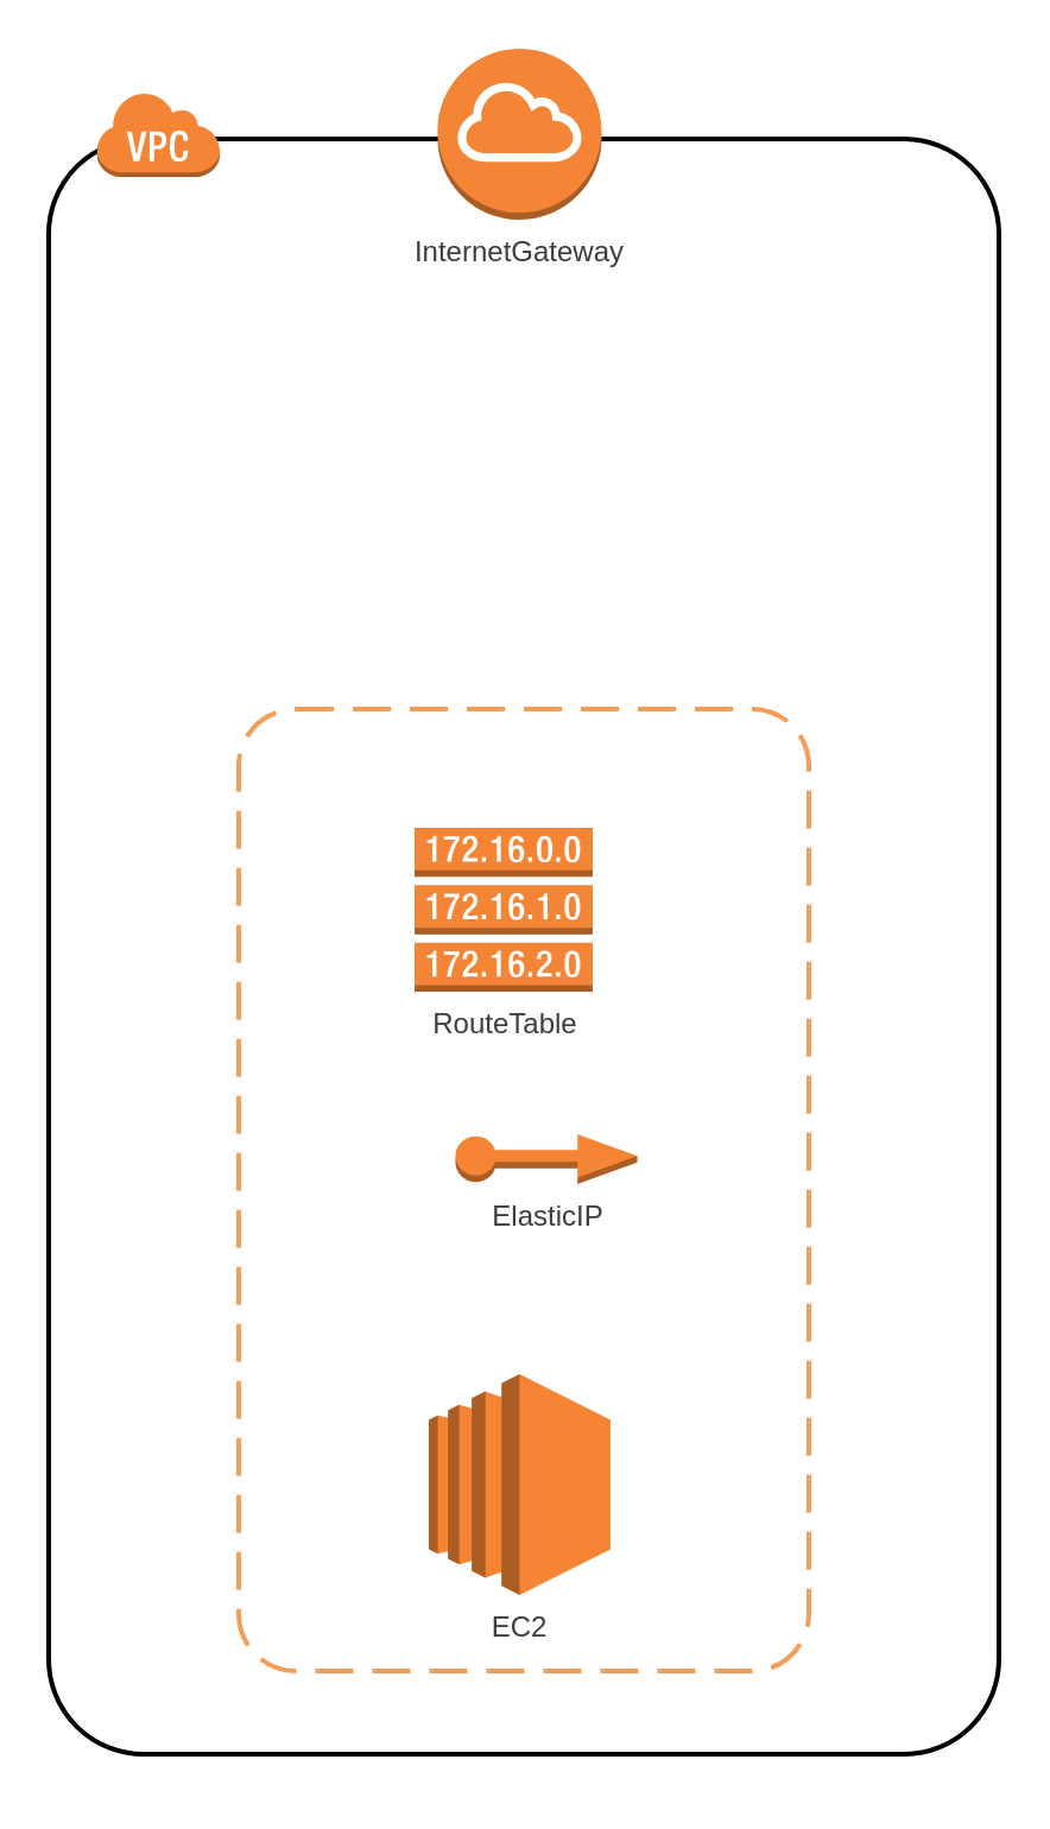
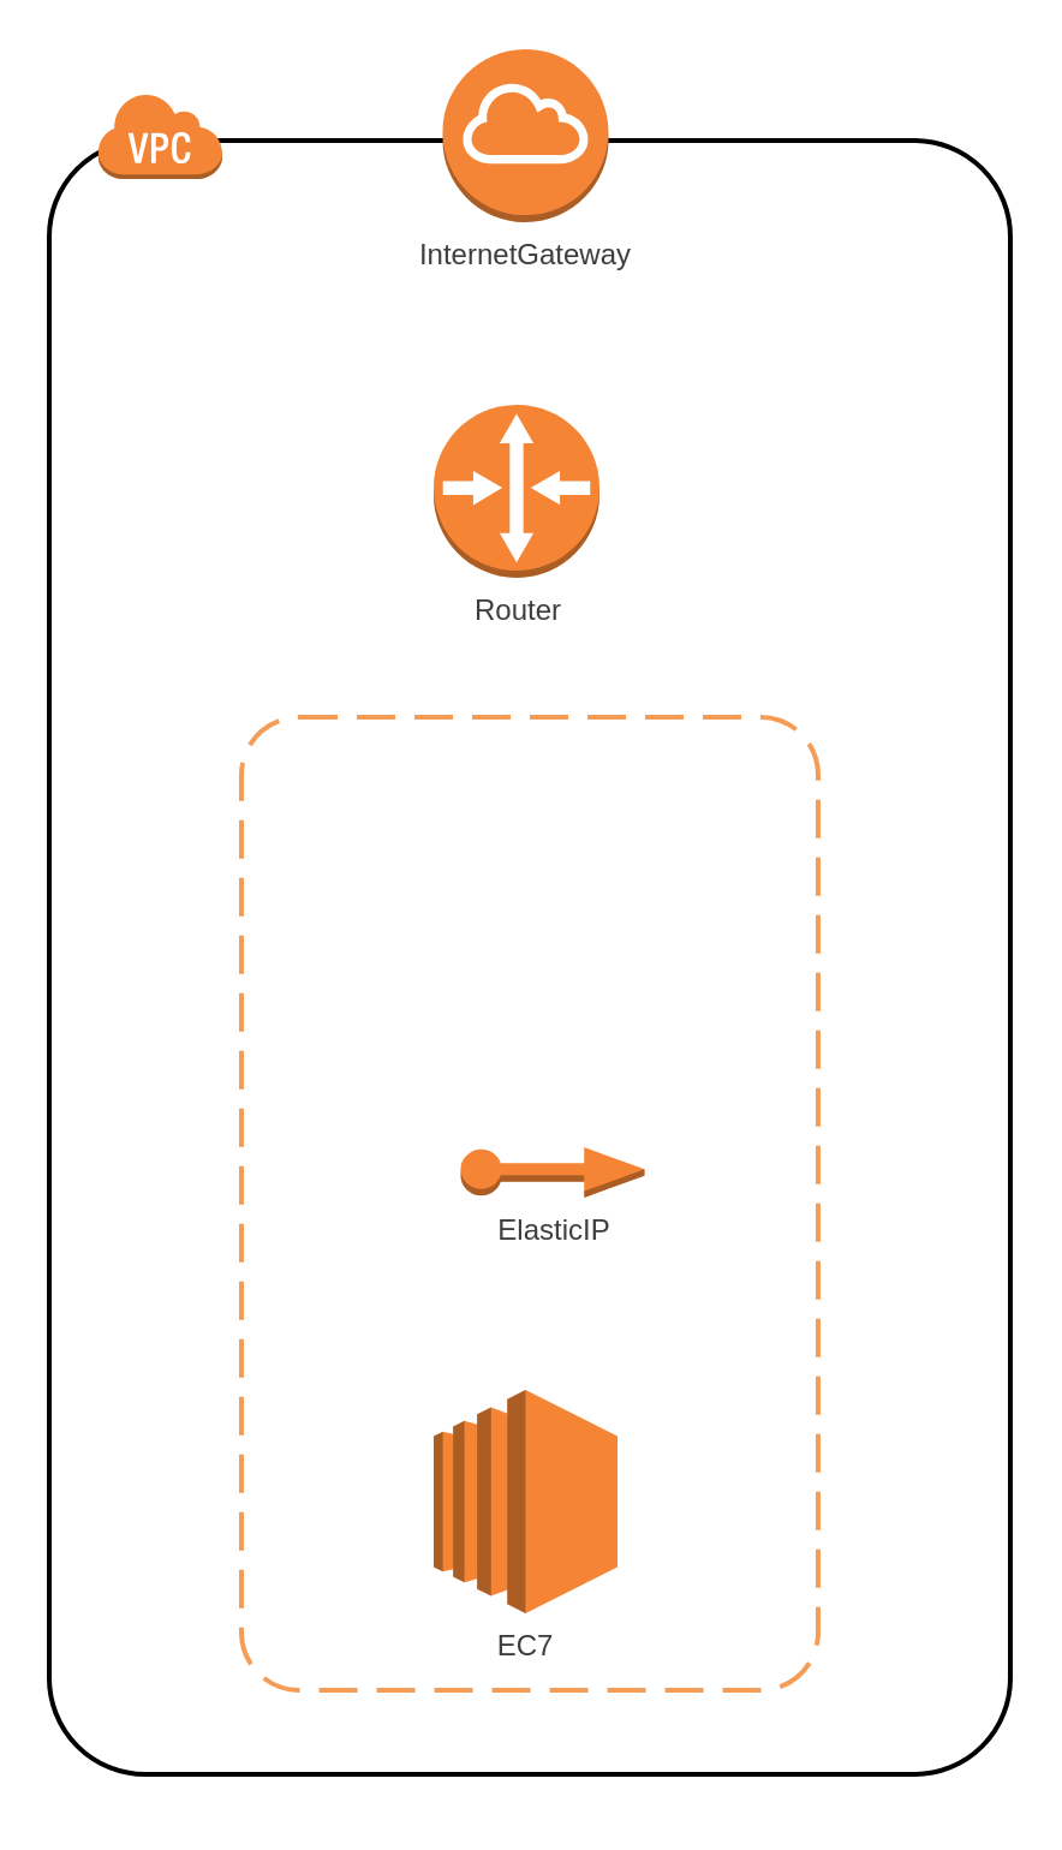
+ <mxCell id="10" value="Router" style="outlineConnect=0;dashed=0;verticalLabelPosition=bottom;verticalAlign=top;align=center;html=1;shape=mxgraph.aws3.router;fillColor=#F58534;gradientColor=none;fontColor=#3D3D3D;" vertex="1" parent="2"><mxGeometry x="160" y="148" width="69" height="72" as="geometry" /></mxCell>
- <mxCell id="7" value="RouteTable" style="outlineConnect=0;dashed=0;verticalLabelPosition=bottom;verticalAlign=top;align=center;html=1;shape=mxgraph.aws3.route_table;fillColor=#F58536;gradientColor=none;fontColor=#3D3D3D;" vertex="1" parent="2"><mxGeometry x="154" y="328" width="75" height="69" as="geometry" /></mxCell>
- <mxCell id="8" value="EC2" style="outlineConnect=0;dashed=0;verticalLabelPosition=bottom;verticalAlign=top;align=center;html=1;shape=mxgraph.aws3.ec2;fillColor=#F58534;gradientColor=none;fontColor=#3D3D3D;" vertex="1" parent="2"><mxGeometry x="160" y="558" width="76.5" height="93" as="geometry" /></mxCell>
+ <mxCell id="8" value="EC7" style="outlineConnect=0;dashed=0;verticalLabelPosition=bottom;verticalAlign=top;align=center;html=1;shape=mxgraph.aws3.ec2;fillColor=#F58534;gradientColor=none;fontColor=#3D3D3D;" vertex="1" parent="2"><mxGeometry x="160" y="558" width="76.5" height="93" as="geometry" /></mxCell>
